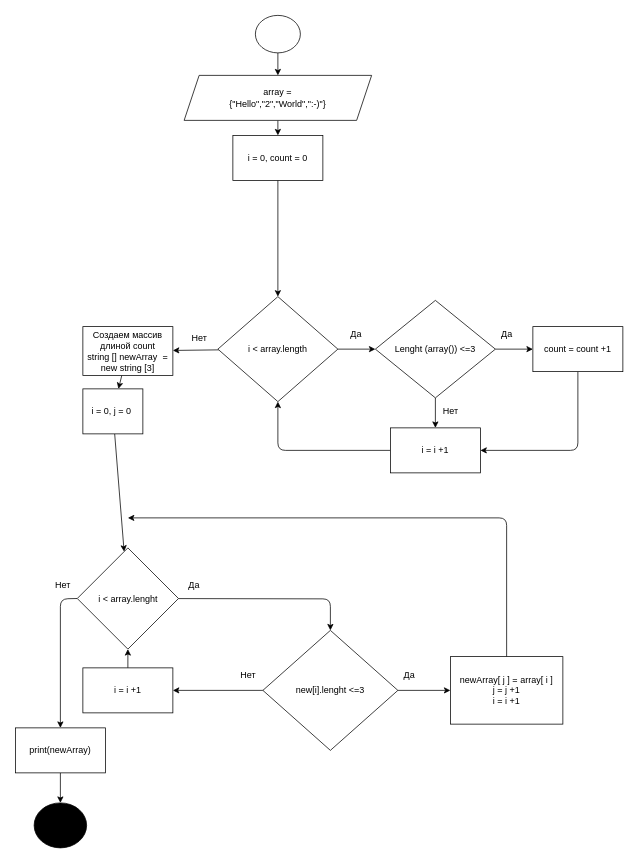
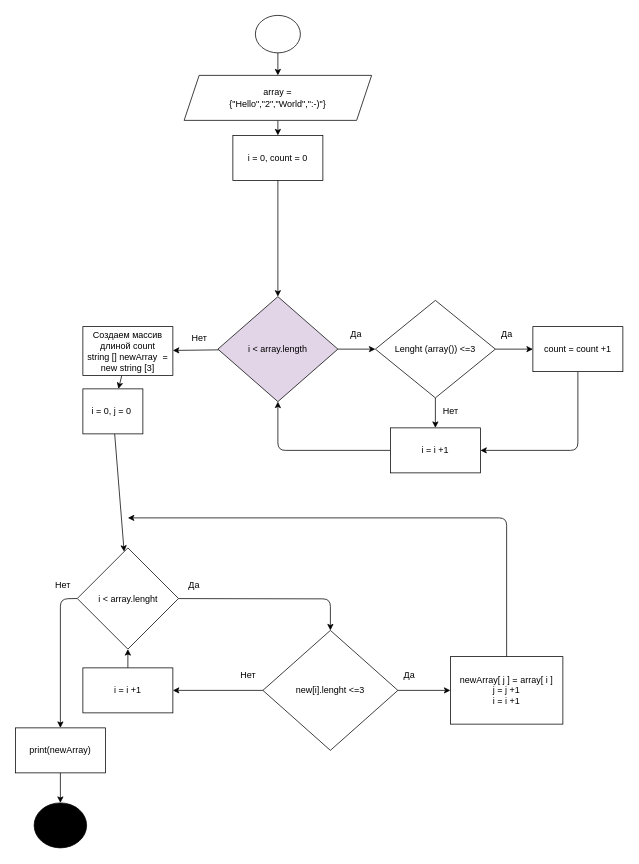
- <mxCell id="15" value="i&amp;nbsp;&amp;lt; array.length" style="rhombus;whiteSpace=wrap;html=1;" vertex="1" parent="1"><mxGeometry x="290" y="395" width="160" height="140" as="geometry" /></mxCell>
+ <mxCell id="15" value="i&amp;nbsp;&amp;lt; array.length" style="rhombus;whiteSpace=wrap;html=1;fillColor=#e1d5e7;" vertex="1" parent="1"><mxGeometry x="290" y="395" width="160" height="140" as="geometry" /></mxCell>
